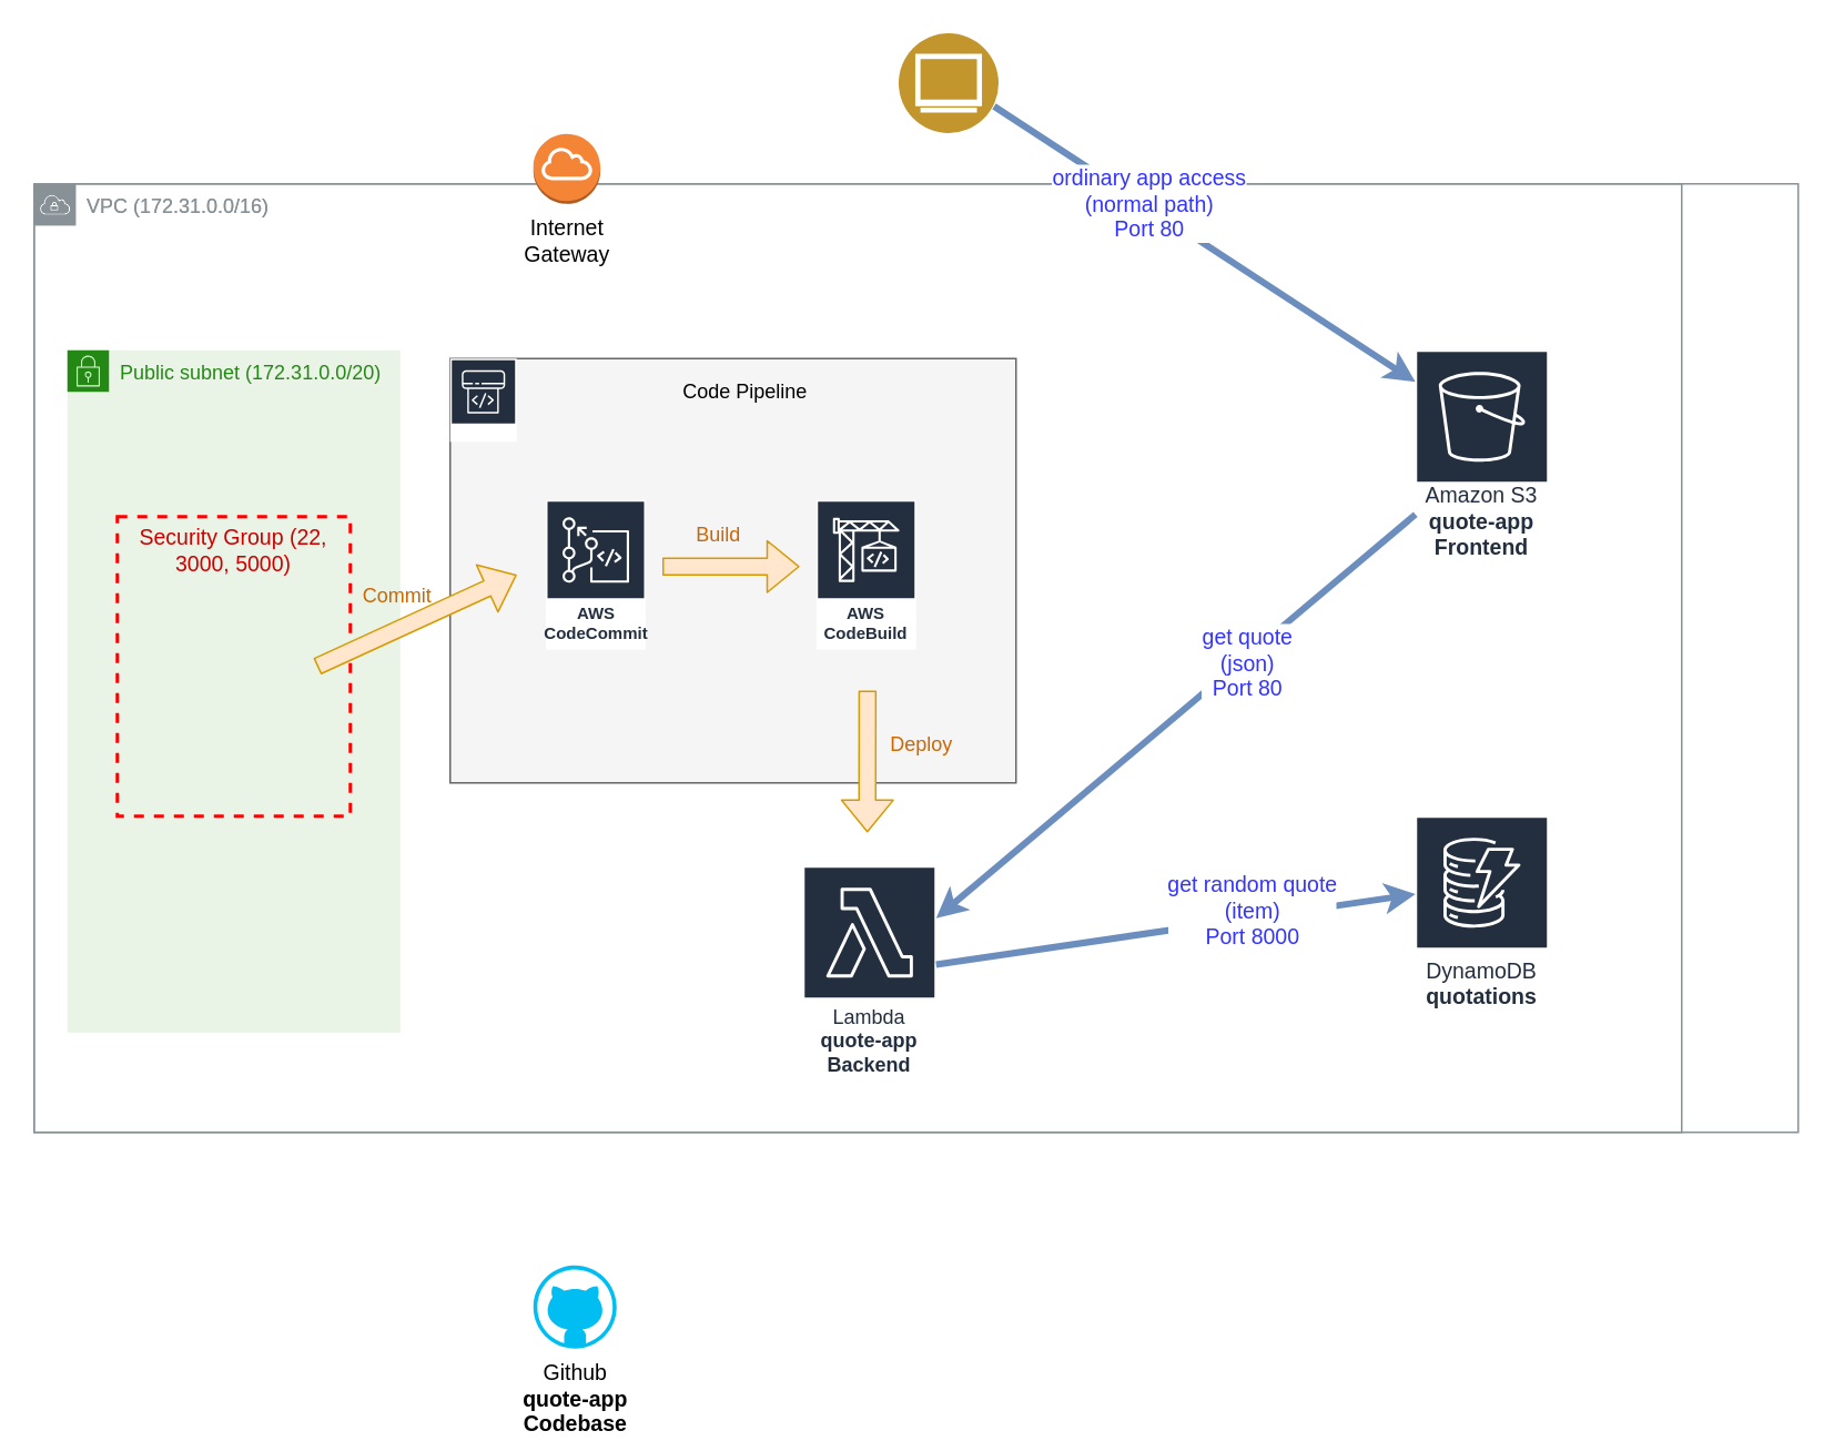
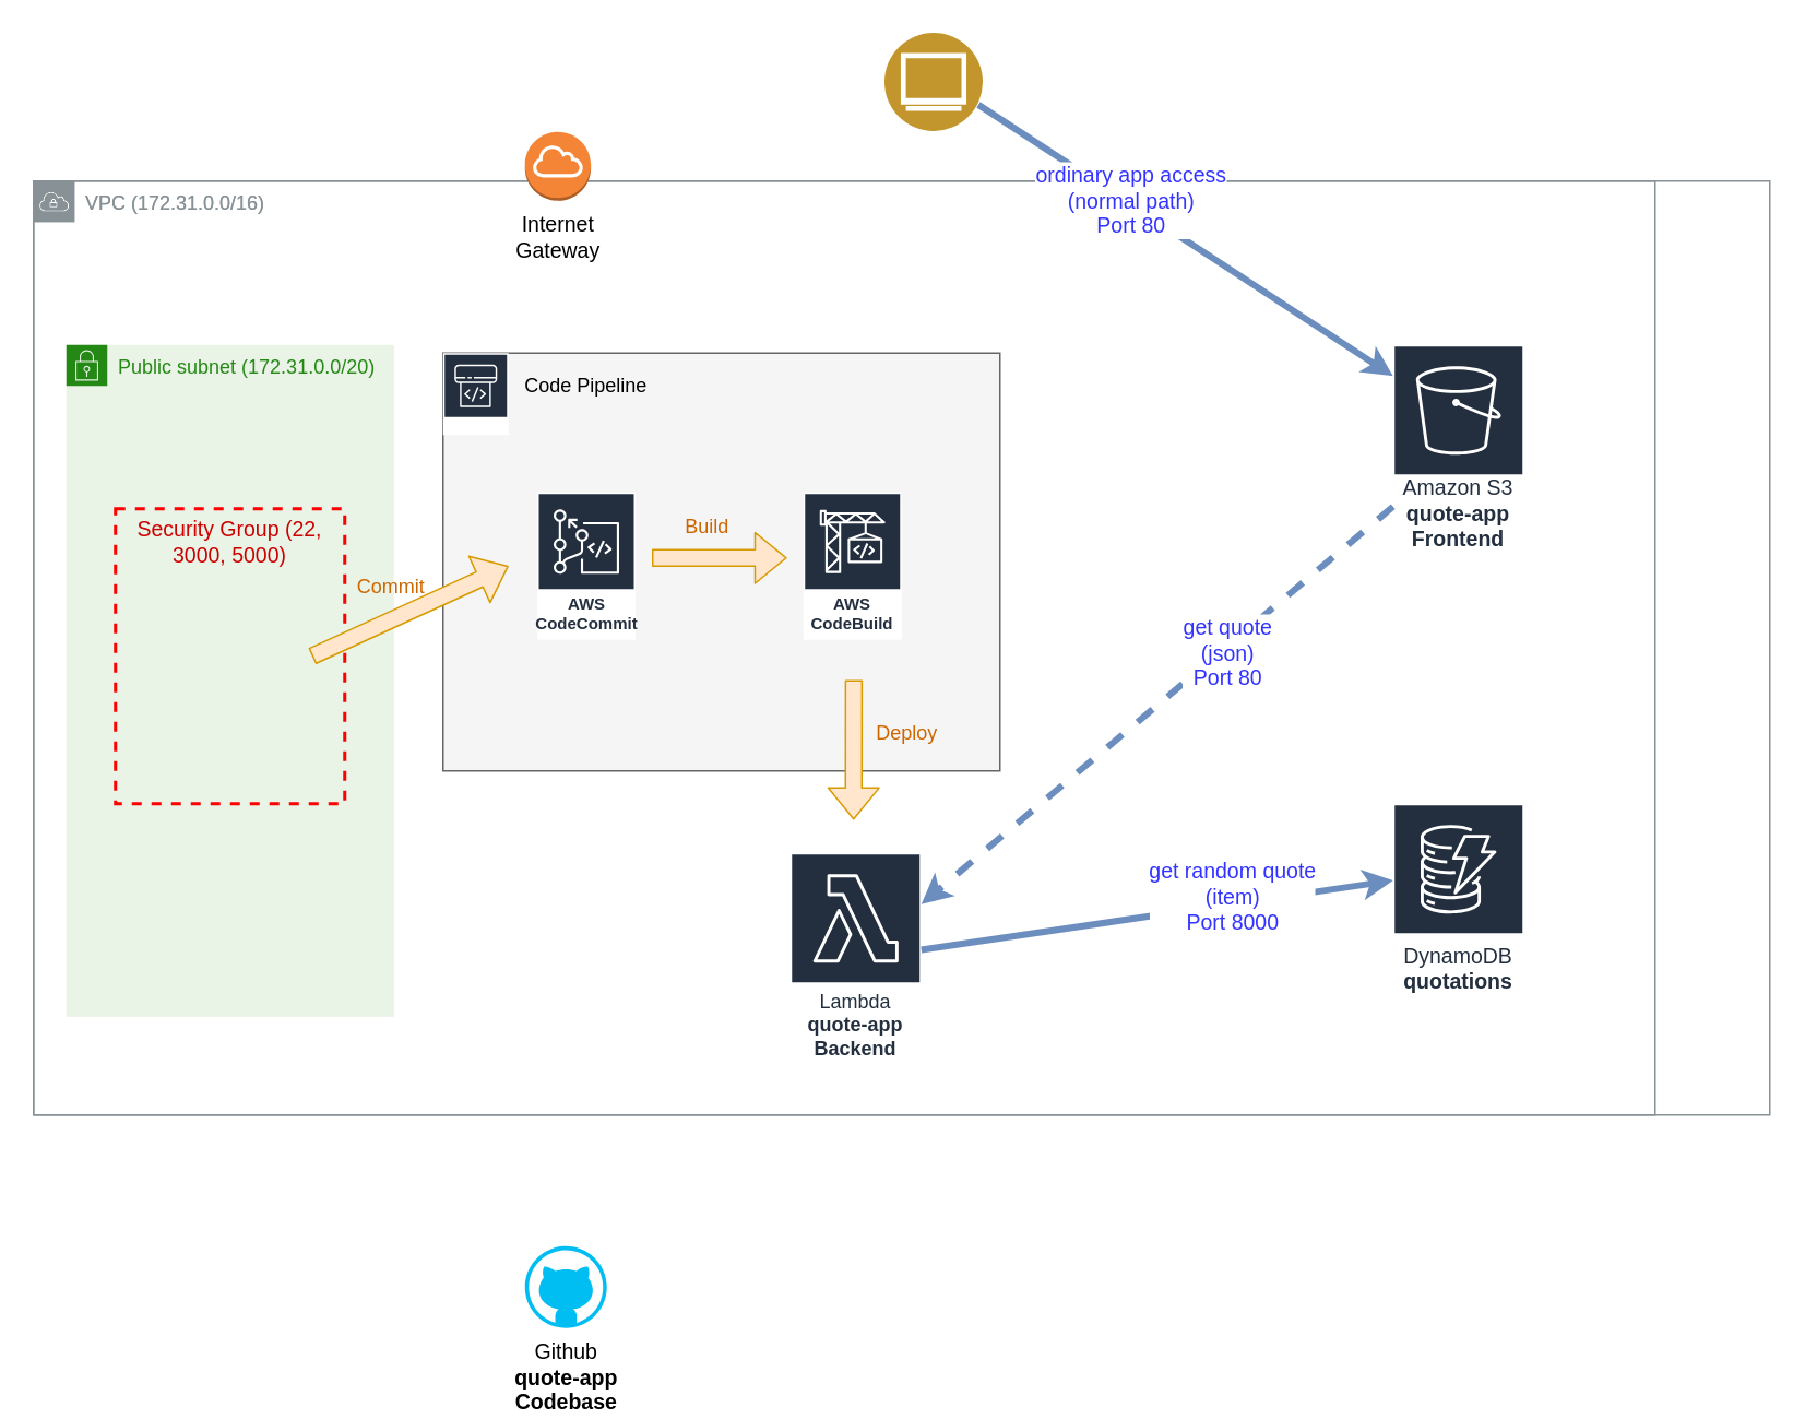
- <mxCell id="17" value="Code Pipeline" style="text;html=1;strokeColor=none;fillColor=none;align=center;verticalAlign=middle;whiteSpace=wrap;rounded=0;glass=0;" vertex="1" parent="1"><mxGeometry x="400" y="225" width="95" height="20" as="geometry" /></mxCell>
+ <mxCell id="17" value="Code Pipeline" style="text;html=1;strokeColor=none;fillColor=none;align=center;verticalAlign=middle;whiteSpace=wrap;rounded=0;glass=0;" vertex="1" parent="1"><mxGeometry x="310" y="225" width="95" height="20" as="geometry" /></mxCell>
- <mxCell id="25" value="" style="endArrow=classic;html=1;fontSize=13;strokeWidth=4;fillColor=#dae8fc;strokeColor=#6c8ebf;" edge="1" parent="1" source="6" target="20"><mxGeometry width="50" height="50" relative="1" as="geometry"><mxPoint x="1190" y="210" as="sourcePoint" /><mxPoint x="825" as="targetPoint" y="30" /></mxGeometry></mxCell>
+ <mxCell id="25" value="" style="endArrow=classic;html=1;fontSize=13;strokeWidth=4;fillColor=#dae8fc;strokeColor=#6c8ebf;dashed=1;" edge="1" parent="1" source="6" target="20"><mxGeometry width="50" height="50" relative="1" as="geometry"><mxPoint x="1190" y="210" as="sourcePoint" /><mxPoint x="825" as="targetPoint" y="30" /></mxGeometry></mxCell>
